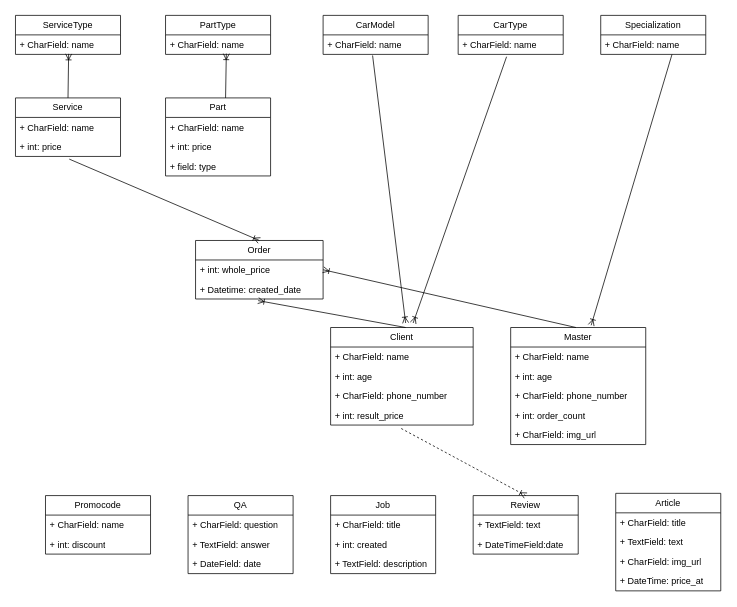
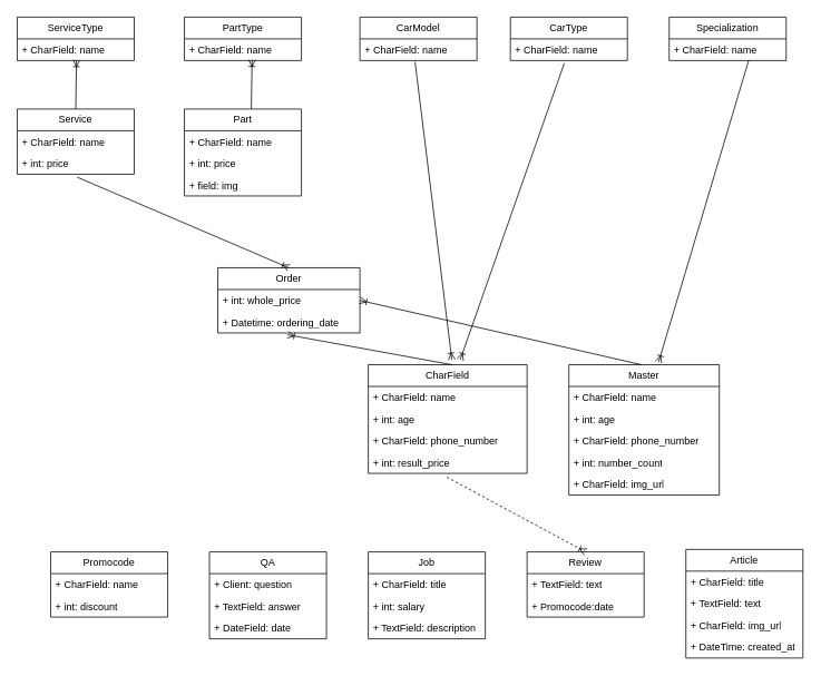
- <mxCell id="29" value="+ field: type" style="text;strokeColor=none;fillColor=none;align=left;verticalAlign=top;spacingLeft=4;spacingRight=4;overflow=hidden;rotatable=0;points=[[0,0.5],[1,0.5]];portConstraint=eastwest;whiteSpace=wrap;html=1;" parent="26" vertex="1"><mxGeometry y="78" width="140" height="26" as="geometry" /></mxCell>
+ <mxCell id="29" value="+ field: img" style="text;strokeColor=none;fillColor=none;align=left;verticalAlign=top;spacingLeft=4;spacingRight=4;overflow=hidden;rotatable=0;points=[[0,0.5],[1,0.5]];portConstraint=eastwest;whiteSpace=wrap;html=1;" parent="26" vertex="1"><mxGeometry y="78" width="140" height="26" as="geometry" /></mxCell>
- <mxCell id="35" value="+ Datetime: created_date" style="text;strokeColor=none;fillColor=none;align=left;verticalAlign=top;spacingLeft=4;spacingRight=4;overflow=hidden;rotatable=0;points=[[0,0.5],[1,0.5]];portConstraint=eastwest;whiteSpace=wrap;html=1;" parent="33" vertex="1"><mxGeometry y="52" width="170" height="26" as="geometry" /></mxCell>
+ <mxCell id="35" value="+ Datetime: ordering_date" style="text;strokeColor=none;fillColor=none;align=left;verticalAlign=top;spacingLeft=4;spacingRight=4;overflow=hidden;rotatable=0;points=[[0,0.5],[1,0.5]];portConstraint=eastwest;whiteSpace=wrap;html=1;" parent="33" vertex="1"><mxGeometry y="52" width="170" height="26" as="geometry" /></mxCell>
- <mxCell id="11" value="Client" style="swimlane;fontStyle=0;childLayout=stackLayout;horizontal=1;startSize=26;fillColor=none;horizontalStack=0;resizeParent=1;resizeParentMax=0;resizeLast=0;collapsible=1;marginBottom=0;whiteSpace=wrap;html=1;" parent="1" vertex="1"><mxGeometry x="440" y="436" width="190" height="130" as="geometry" /></mxCell>
+ <mxCell id="11" value="CharField" style="swimlane;fontStyle=0;childLayout=stackLayout;horizontal=1;startSize=26;fillColor=none;horizontalStack=0;resizeParent=1;resizeParentMax=0;resizeLast=0;collapsible=1;marginBottom=0;whiteSpace=wrap;html=1;" parent="1" vertex="1"><mxGeometry x="440" y="436" width="190" height="130" as="geometry" /></mxCell>
- <mxCell id="22" value="+ int: order_count" style="text;strokeColor=none;fillColor=none;align=left;verticalAlign=top;spacingLeft=4;spacingRight=4;overflow=hidden;rotatable=0;points=[[0,0.5],[1,0.5]];portConstraint=eastwest;whiteSpace=wrap;html=1;" parent="18" vertex="1"><mxGeometry y="104" width="180" height="26" as="geometry" /></mxCell>
+ <mxCell id="22" value="+ int: number_count" style="text;strokeColor=none;fillColor=none;align=left;verticalAlign=top;spacingLeft=4;spacingRight=4;overflow=hidden;rotatable=0;points=[[0,0.5],[1,0.5]];portConstraint=eastwest;whiteSpace=wrap;html=1;" parent="18" vertex="1"><mxGeometry y="104" width="180" height="26" as="geometry" /></mxCell>
- <mxCell id="45" value="+ CharField: question" style="text;strokeColor=none;fillColor=none;align=left;verticalAlign=top;spacingLeft=4;spacingRight=4;overflow=hidden;rotatable=0;points=[[0,0.5],[1,0.5]];portConstraint=eastwest;whiteSpace=wrap;html=1;" vertex="1" parent="44"><mxGeometry y="26" width="140" height="26" as="geometry" /></mxCell>
+ <mxCell id="45" value="+ Client: question" style="text;strokeColor=none;fillColor=none;align=left;verticalAlign=top;spacingLeft=4;spacingRight=4;overflow=hidden;rotatable=0;points=[[0,0.5],[1,0.5]];portConstraint=eastwest;whiteSpace=wrap;html=1;" vertex="1" parent="44"><mxGeometry y="26" width="140" height="26" as="geometry" /></mxCell>
- <mxCell id="50" value="+ int: created" style="text;strokeColor=none;fillColor=none;align=left;verticalAlign=top;spacingLeft=4;spacingRight=4;overflow=hidden;rotatable=0;points=[[0,0.5],[1,0.5]];portConstraint=eastwest;whiteSpace=wrap;html=1;" vertex="1" parent="48"><mxGeometry y="52" width="140" height="26" as="geometry" /></mxCell>
+ <mxCell id="50" value="+ int: salary" style="text;strokeColor=none;fillColor=none;align=left;verticalAlign=top;spacingLeft=4;spacingRight=4;overflow=hidden;rotatable=0;points=[[0,0.5],[1,0.5]];portConstraint=eastwest;whiteSpace=wrap;html=1;" vertex="1" parent="48"><mxGeometry y="52" width="140" height="26" as="geometry" /></mxCell>
- <mxCell id="54" value="+ DateTimeField:date" style="text;strokeColor=none;fillColor=none;align=left;verticalAlign=top;spacingLeft=4;spacingRight=4;overflow=hidden;rotatable=0;points=[[0,0.5],[1,0.5]];portConstraint=eastwest;whiteSpace=wrap;html=1;" vertex="1" parent="52"><mxGeometry y="52" width="140" height="26" as="geometry" /></mxCell>
+ <mxCell id="54" value="+ Promocode:date" style="text;strokeColor=none;fillColor=none;align=left;verticalAlign=top;spacingLeft=4;spacingRight=4;overflow=hidden;rotatable=0;points=[[0,0.5],[1,0.5]];portConstraint=eastwest;whiteSpace=wrap;html=1;" vertex="1" parent="52"><mxGeometry y="52" width="140" height="26" as="geometry" /></mxCell>
- <mxCell id="59" value="+ DateTime: price_at" style="text;strokeColor=none;fillColor=none;align=left;verticalAlign=top;spacingLeft=4;spacingRight=4;overflow=hidden;rotatable=0;points=[[0,0.5],[1,0.5]];portConstraint=eastwest;whiteSpace=wrap;html=1;" vertex="1" parent="55"><mxGeometry y="104" width="140" height="26" as="geometry" /></mxCell>
+ <mxCell id="59" value="+ DateTime: created_at" style="text;strokeColor=none;fillColor=none;align=left;verticalAlign=top;spacingLeft=4;spacingRight=4;overflow=hidden;rotatable=0;points=[[0,0.5],[1,0.5]];portConstraint=eastwest;whiteSpace=wrap;html=1;" vertex="1" parent="55"><mxGeometry y="104" width="140" height="26" as="geometry" /></mxCell>
